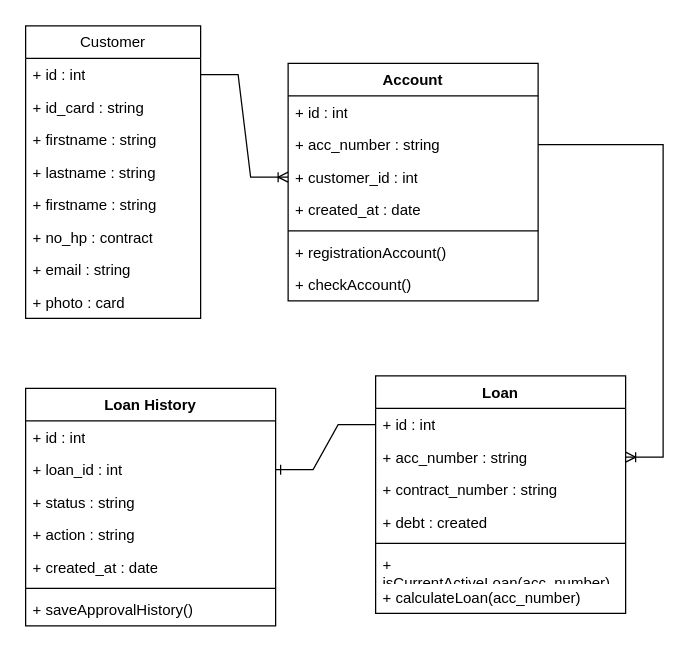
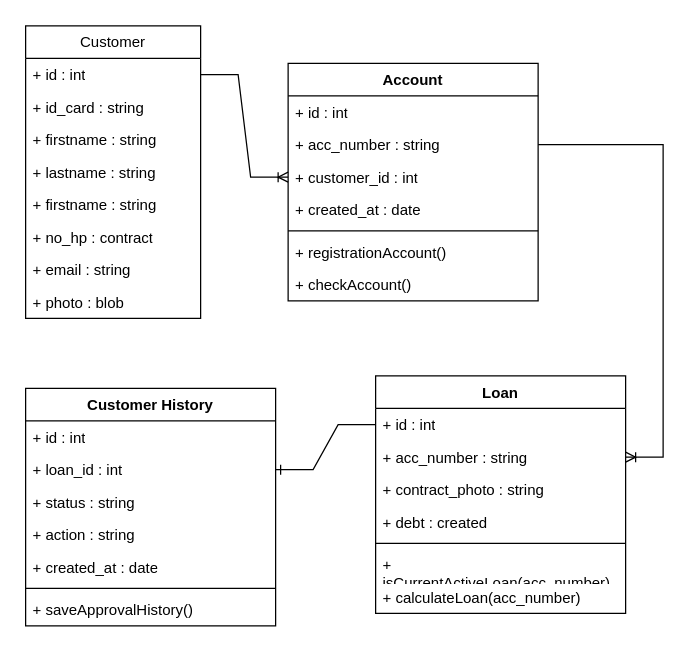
- <mxCell id="10" value="+ photo : card" style="text;strokeColor=none;fillColor=none;align=left;verticalAlign=top;spacingLeft=4;spacingRight=4;overflow=hidden;rotatable=0;points=[[0,0.5],[1,0.5]];portConstraint=eastwest;whiteSpace=wrap;html=1;" vertex="1" parent="2"><mxGeometry y="208" width="140" height="26" as="geometry" /></mxCell>
+ <mxCell id="10" value="+ photo : blob" style="text;strokeColor=none;fillColor=none;align=left;verticalAlign=top;spacingLeft=4;spacingRight=4;overflow=hidden;rotatable=0;points=[[0,0.5],[1,0.5]];portConstraint=eastwest;whiteSpace=wrap;html=1;" vertex="1" parent="2"><mxGeometry y="208" width="140" height="26" as="geometry" /></mxCell>
- <mxCell id="20" value="Loan History" style="swimlane;fontStyle=1;align=center;verticalAlign=top;childLayout=stackLayout;horizontal=1;startSize=26;horizontalStack=0;resizeParent=1;resizeParentMax=0;resizeLast=0;collapsible=1;marginBottom=0;whiteSpace=wrap;html=1;" vertex="1" parent="1"><mxGeometry x="20" y="310" width="200" height="190" as="geometry" /></mxCell>
+ <mxCell id="20" value="Customer History" style="swimlane;fontStyle=1;align=center;verticalAlign=top;childLayout=stackLayout;horizontal=1;startSize=26;horizontalStack=0;resizeParent=1;resizeParentMax=0;resizeLast=0;collapsible=1;marginBottom=0;whiteSpace=wrap;html=1;" vertex="1" parent="1"><mxGeometry x="20" y="310" width="200" height="190" as="geometry" /></mxCell>
- <mxCell id="15" value="+ contract_number : string" style="text;strokeColor=none;fillColor=none;align=left;verticalAlign=top;spacingLeft=4;spacingRight=4;overflow=hidden;rotatable=0;points=[[0,0.5],[1,0.5]];portConstraint=eastwest;whiteSpace=wrap;html=1;" vertex="1" parent="12"><mxGeometry y="78" width="200" height="26" as="geometry" /></mxCell>
+ <mxCell id="15" value="+ contract_photo : string" style="text;strokeColor=none;fillColor=none;align=left;verticalAlign=top;spacingLeft=4;spacingRight=4;overflow=hidden;rotatable=0;points=[[0,0.5],[1,0.5]];portConstraint=eastwest;whiteSpace=wrap;html=1;" vertex="1" parent="12"><mxGeometry y="78" width="200" height="26" as="geometry" /></mxCell>
